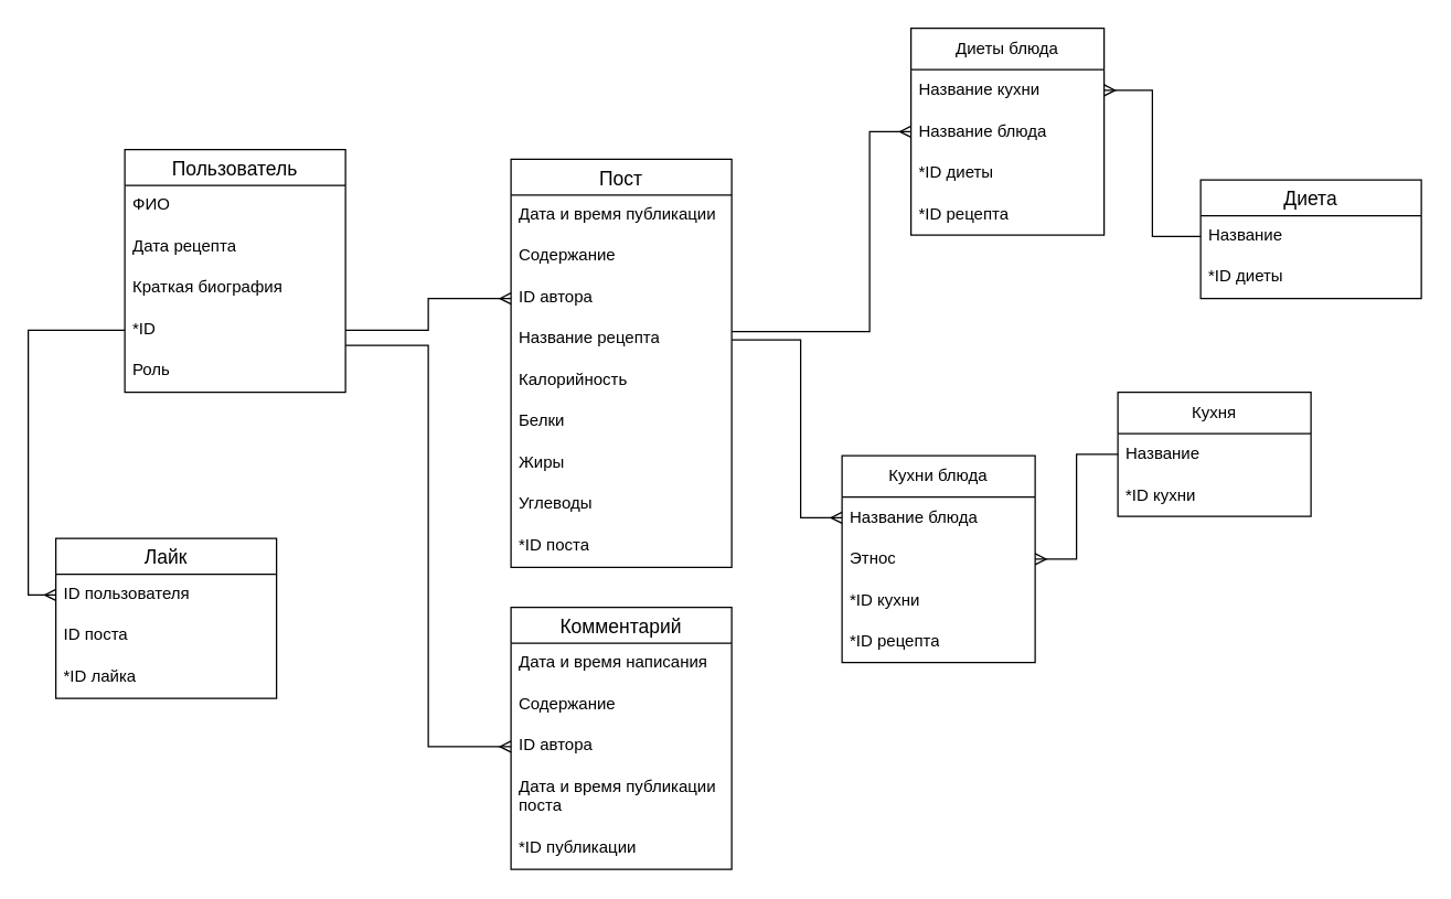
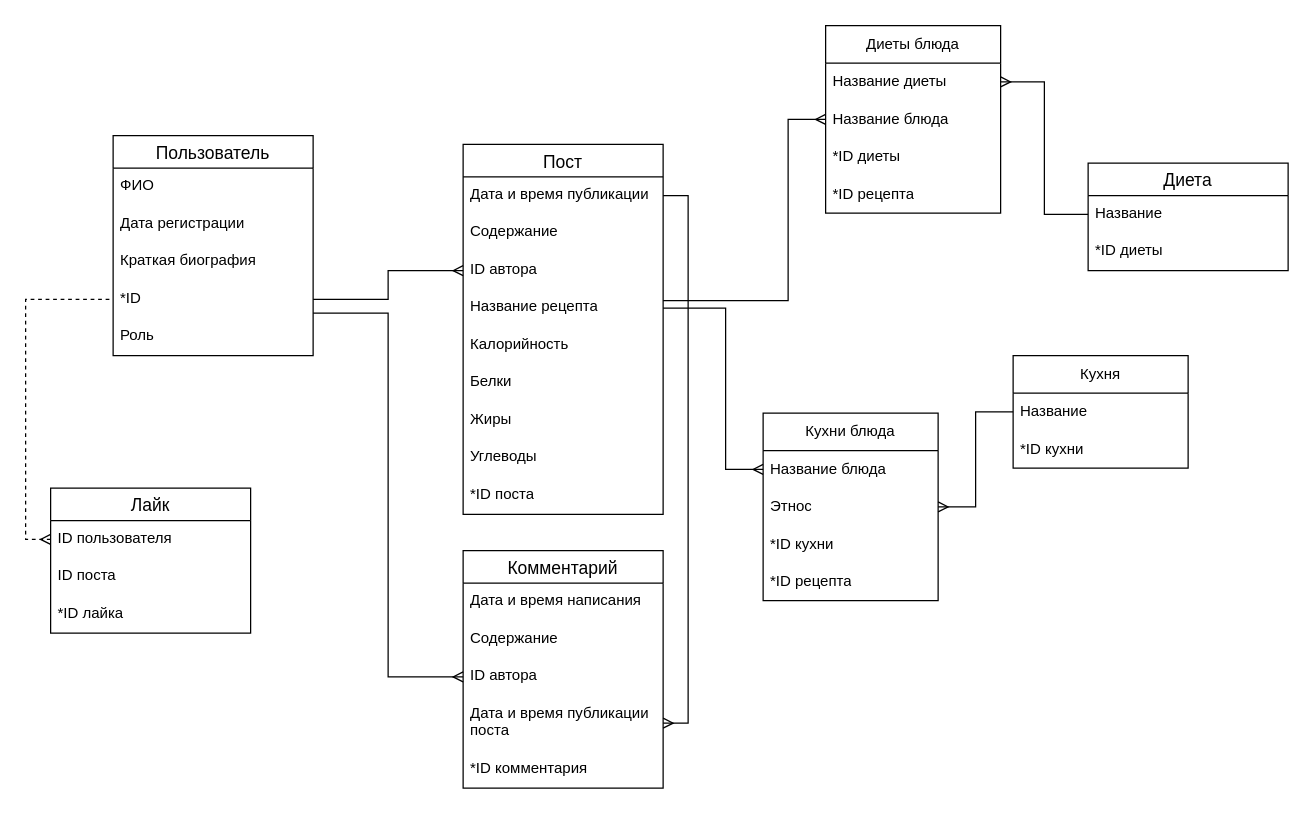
- <mxCell id="28" value="Название кухни" style="text;strokeColor=none;fillColor=none;align=left;verticalAlign=middle;spacingLeft=4;spacingRight=4;overflow=hidden;points=[[0,0.5],[1,0.5]];portConstraint=eastwest;rotatable=0;whiteSpace=wrap;html=1;" parent="27" vertex="1"><mxGeometry y="30" width="140" height="30" as="geometry" /></mxCell>
+ <mxCell id="28" value="Название диеты" style="text;strokeColor=none;fillColor=none;align=left;verticalAlign=middle;spacingLeft=4;spacingRight=4;overflow=hidden;points=[[0,0.5],[1,0.5]];portConstraint=eastwest;rotatable=0;whiteSpace=wrap;html=1;" parent="27" vertex="1"><mxGeometry y="30" width="140" height="30" as="geometry" /></mxCell>
- <mxCell id="4" value="Дата рецепта" style="text;strokeColor=none;fillColor=none;spacingLeft=4;spacingRight=4;overflow=hidden;rotatable=0;points=[[0,0.5],[1,0.5]];portConstraint=eastwest;fontSize=12;whiteSpace=wrap;html=1;" parent="2" vertex="1"><mxGeometry y="56" width="160" height="30" as="geometry" /></mxCell>
+ <mxCell id="4" value="Дата регистрации" style="text;strokeColor=none;fillColor=none;spacingLeft=4;spacingRight=4;overflow=hidden;rotatable=0;points=[[0,0.5],[1,0.5]];portConstraint=eastwest;fontSize=12;whiteSpace=wrap;html=1;" parent="2" vertex="1"><mxGeometry y="56" width="160" height="30" as="geometry" /></mxCell>
- <mxCell id="51" style="edgeStyle=orthogonalEdgeStyle;rounded=0;orthogonalLoop=1;jettySize=auto;html=1;endArrow=none;endFill=0;startArrow=ERmany;startFill=0;" edge="1" parent="1" source="48" target="6"><mxGeometry relative="1" as="geometry"><Array as="points"><mxPoint x="20" y="431" /><mxPoint x="20" y="239" /></Array></mxGeometry></mxCell>
+ <mxCell id="51" style="edgeStyle=orthogonalEdgeStyle;rounded=0;orthogonalLoop=1;jettySize=auto;html=1;endArrow=none;endFill=0;startArrow=ERmany;startFill=0;dashed=1;" edge="1" parent="1" source="48" target="6"><mxGeometry relative="1" as="geometry"><Array as="points"><mxPoint x="20" y="431" /><mxPoint x="20" y="239" /></Array></mxGeometry></mxCell>
+ <mxCell id="37" style="edgeStyle=orthogonalEdgeStyle;rounded=0;orthogonalLoop=1;jettySize=auto;html=1;endArrow=ERmany;endFill=0;" parent="1" source="9" target="22" edge="1"><mxGeometry relative="1" as="geometry"><Array as="points"><mxPoint x="550" y="156" /><mxPoint x="550" y="578" /></Array></mxGeometry></mxCell>
- <mxCell id="23" value="*ID публикации" style="text;strokeColor=none;fillColor=none;spacingLeft=4;spacingRight=4;overflow=hidden;rotatable=0;points=[[0,0.5],[1,0.5]];portConstraint=eastwest;fontSize=12;whiteSpace=wrap;html=1;" parent="18" vertex="1"><mxGeometry y="160" width="160" height="30" as="geometry" /></mxCell>
+ <mxCell id="23" value="*ID комментария" style="text;strokeColor=none;fillColor=none;spacingLeft=4;spacingRight=4;overflow=hidden;rotatable=0;points=[[0,0.5],[1,0.5]];portConstraint=eastwest;fontSize=12;whiteSpace=wrap;html=1;" parent="18" vertex="1"><mxGeometry y="160" width="160" height="30" as="geometry" /></mxCell>
